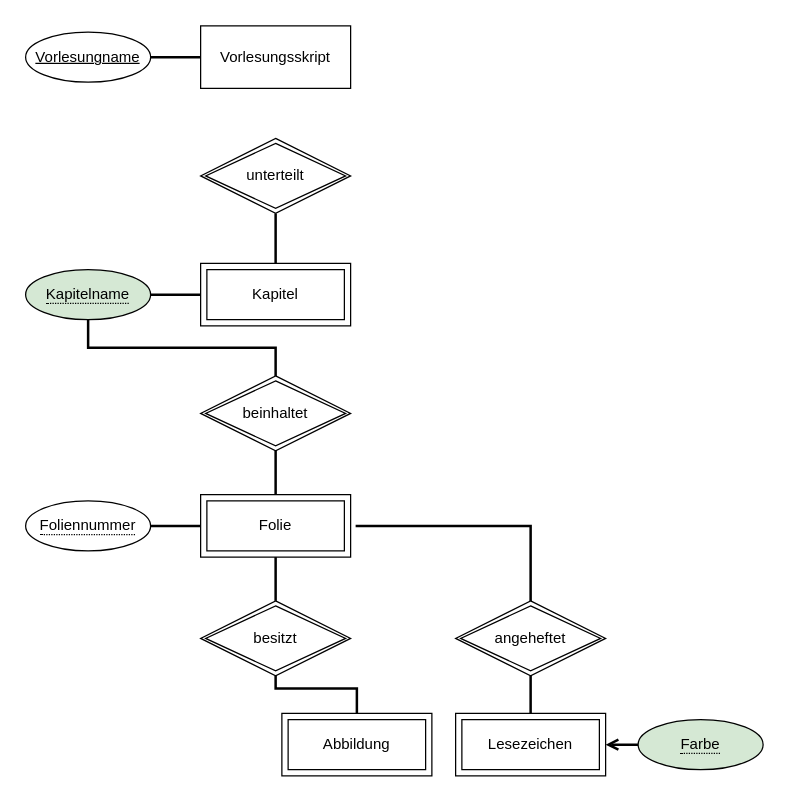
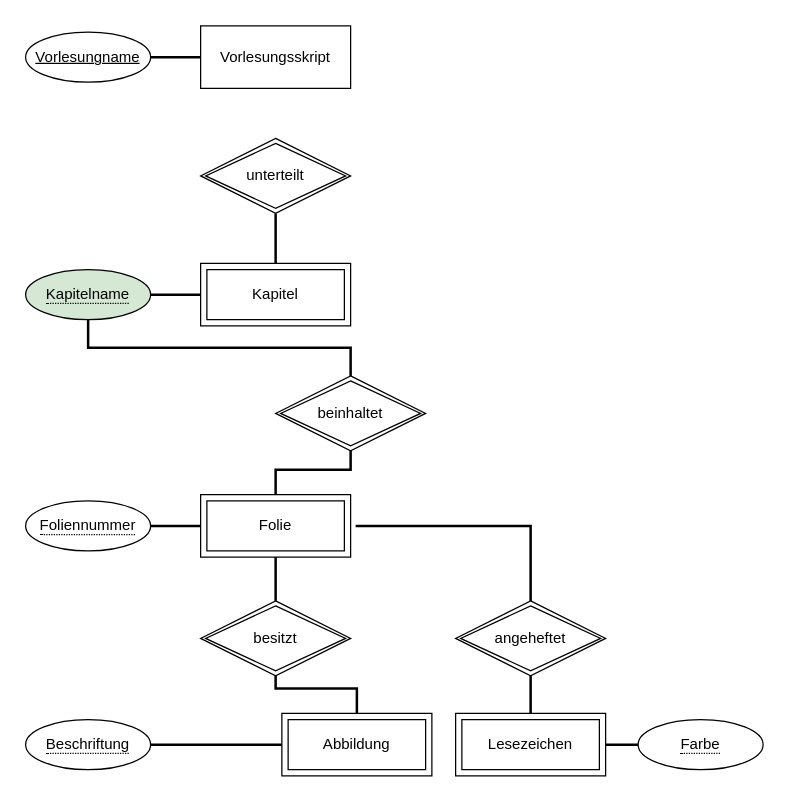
- <mxCell id="3" value="beinhaltet" style="shape=rhombus;double=1;perimeter=rhombusPerimeter;whiteSpace=wrap;html=1;align=center;" vertex="1" parent="1"><mxGeometry x="160" y="300" width="120" height="60" as="geometry" /></mxCell>
+ <mxCell id="3" value="beinhaltet" style="shape=rhombus;double=1;perimeter=rhombusPerimeter;whiteSpace=wrap;html=1;align=center;" vertex="1" parent="1"><mxGeometry x="220" y="300" width="120" height="60" as="geometry" /></mxCell>
+ <mxCell id="22" value="&lt;span style=&quot;border-bottom: 1px dotted&quot;&gt;Beschriftung&lt;/span&gt;" style="ellipse;whiteSpace=wrap;html=1;align=center;" vertex="1" parent="1"><mxGeometry x="20" y="575" width="100" height="40" as="geometry" /></mxCell>
+ <mxCell id="13" style="edgeStyle=orthogonalEdgeStyle;rounded=0;orthogonalLoop=1;jettySize=auto;html=1;entryX=1;entryY=0.5;entryDx=0;entryDy=0;endArrow=none;endFill=0;strokeWidth=2;" edge="1" parent="1" source="14" target="22"><mxGeometry relative="1" as="geometry" /></mxCell>
- <mxCell id="25" style="edgeStyle=orthogonalEdgeStyle;rounded=0;orthogonalLoop=1;jettySize=auto;html=1;entryX=1;entryY=0.5;entryDx=0;entryDy=0;endArrow=open;endFill=0;strokeWidth=2;" edge="1" parent="1" source="26" target="20"><mxGeometry relative="1" as="geometry" /></mxCell>
+ <mxCell id="25" style="edgeStyle=orthogonalEdgeStyle;rounded=0;orthogonalLoop=1;jettySize=auto;html=1;entryX=1;entryY=0.5;entryDx=0;entryDy=0;endArrow=none;endFill=0;strokeWidth=2;" edge="1" parent="1" source="26" target="20"><mxGeometry relative="1" as="geometry" /></mxCell>
- <mxCell id="26" value="&lt;span style=&quot;border-bottom: 1px dotted&quot;&gt;Farbe&lt;/span&gt;" style="ellipse;whiteSpace=wrap;html=1;align=center;fillColor=#d5e8d4;" vertex="1" parent="1"><mxGeometry x="510" y="575" width="100" height="40" as="geometry" /></mxCell>
+ <mxCell id="26" value="&lt;span style=&quot;border-bottom: 1px dotted&quot;&gt;Farbe&lt;/span&gt;" style="ellipse;whiteSpace=wrap;html=1;align=center;" vertex="1" parent="1"><mxGeometry x="510" y="575" width="100" height="40" as="geometry" /></mxCell>
